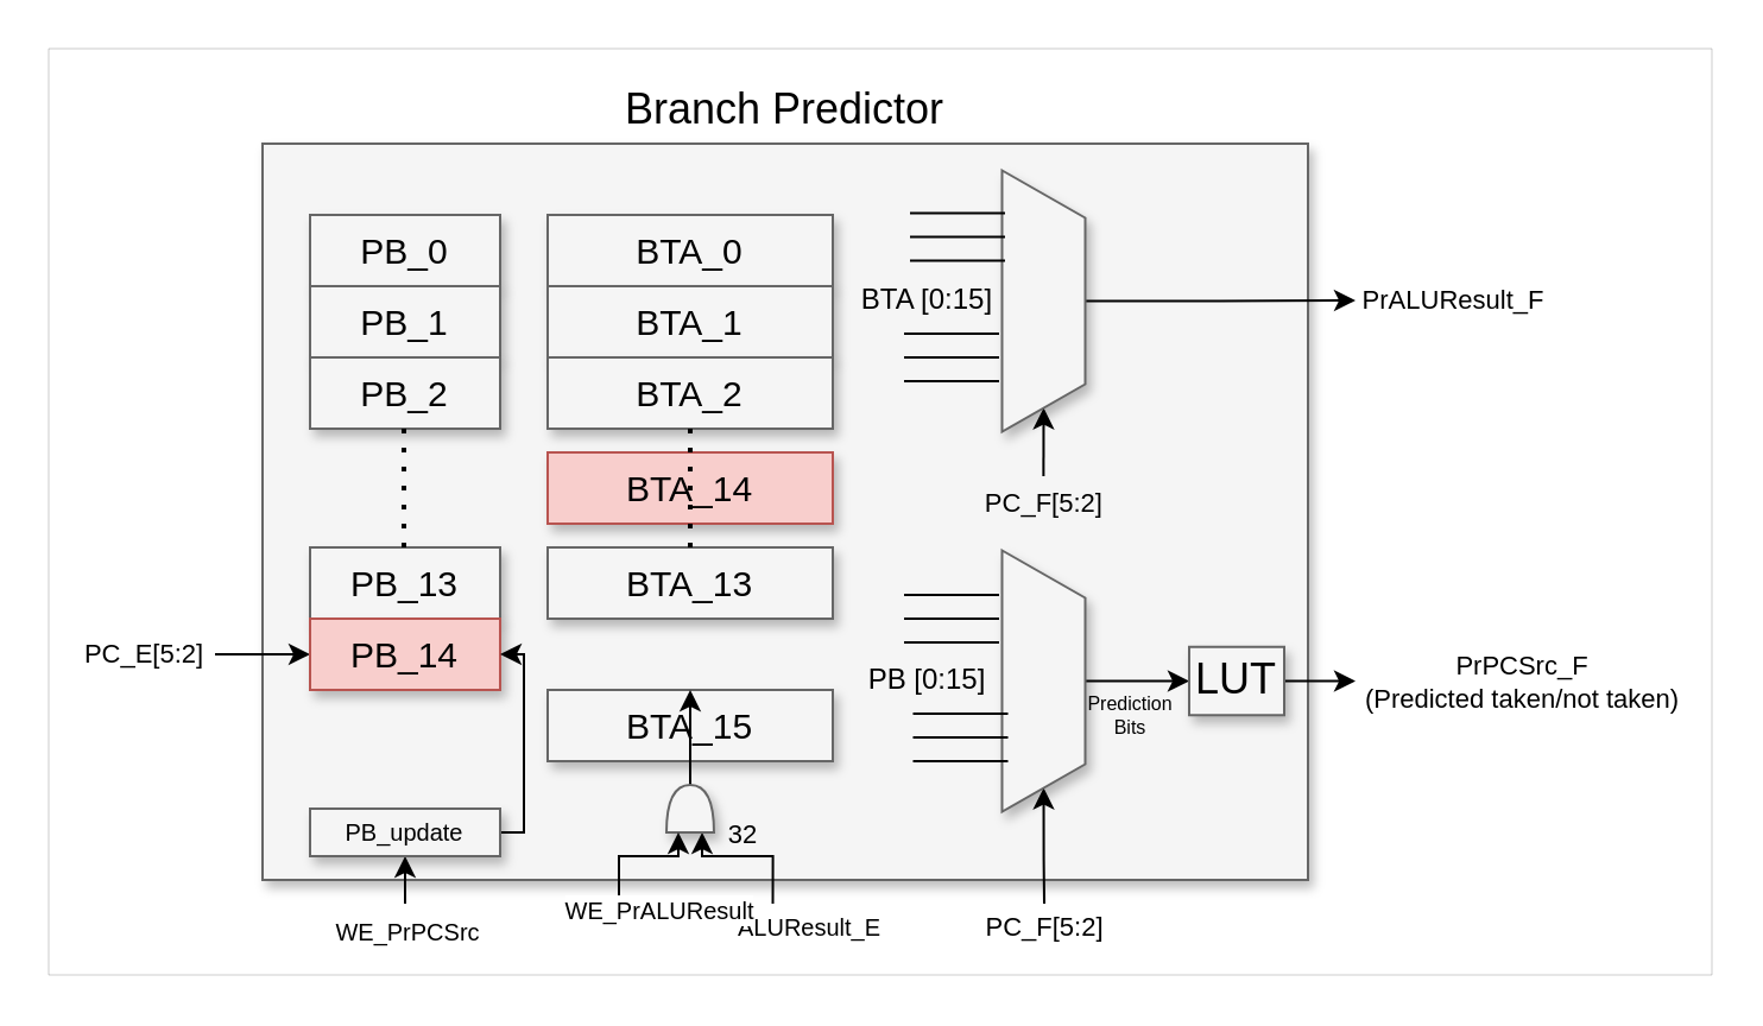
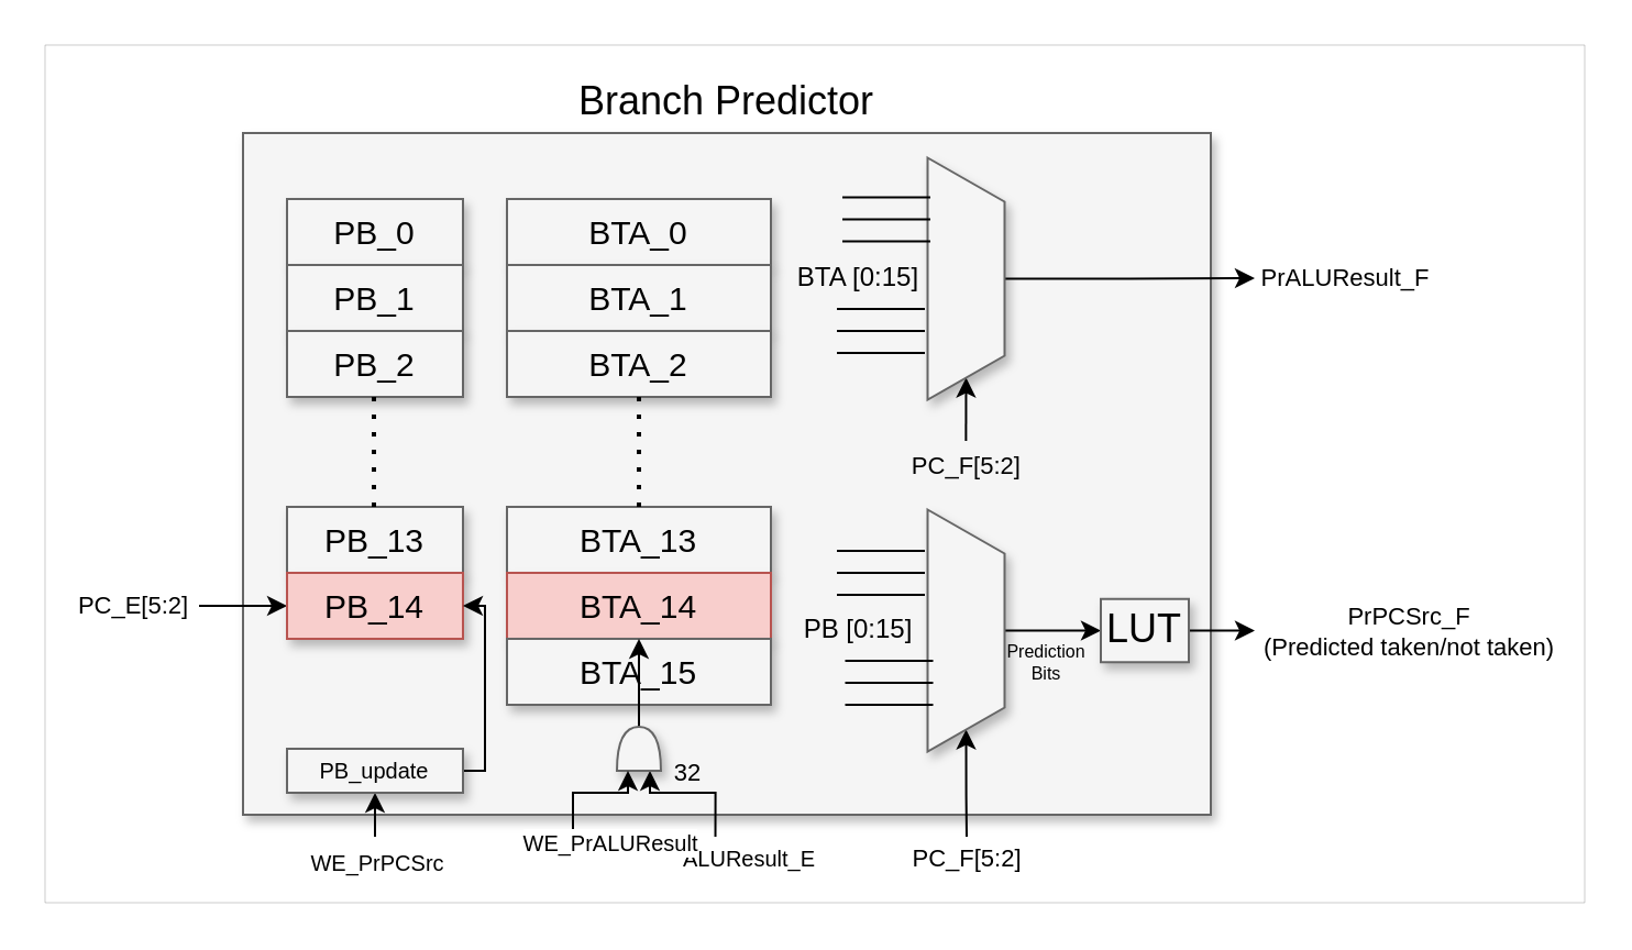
- <mxCell id="12" value="&lt;font style=&quot;font-size: 15px;&quot;&gt;BTA_14&lt;/font&gt;" style="whiteSpace=wrap;html=1;shadow=1;fontSize=18;fillColor=#f8cecc;strokeColor=#b85450;" parent="1" vertex="1"><mxGeometry x="230" y="190" width="120" height="30" as="geometry" /></mxCell>
+ <mxCell id="12" value="&lt;font style=&quot;font-size: 15px;&quot;&gt;BTA_14&lt;/font&gt;" style="whiteSpace=wrap;html=1;shadow=1;fontSize=18;fillColor=#f8cecc;strokeColor=#b85450;" parent="1" vertex="1"><mxGeometry x="230" y="260" width="120" height="30" as="geometry" /></mxCell>
